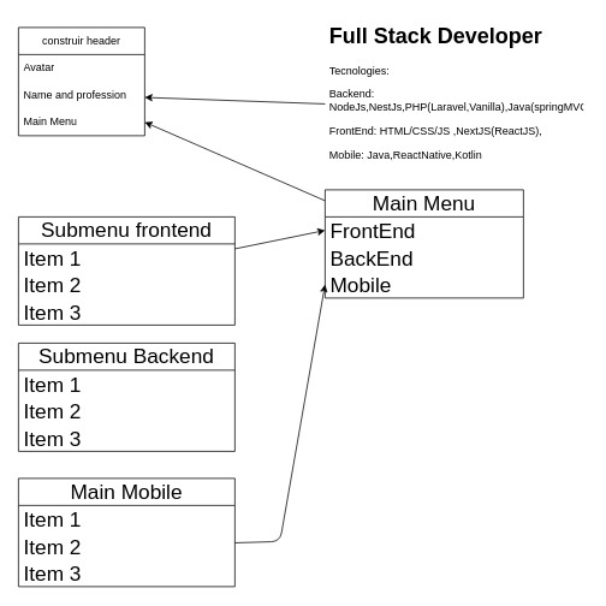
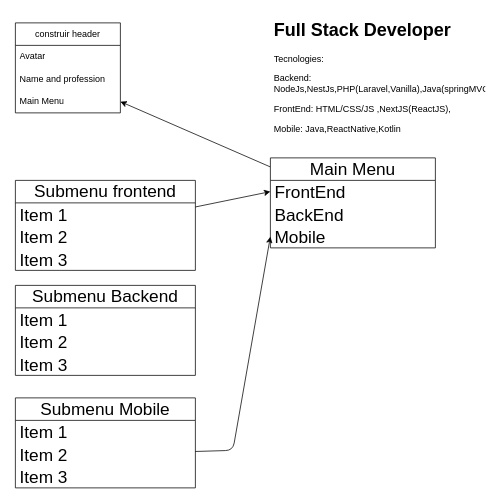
- <mxCell id="6" style="edgeStyle=none;html=1;" parent="1" source="7" target="4" edge="1"><mxGeometry relative="1" as="geometry" /></mxCell>
- <mxCell id="22" value="Main Mobile" style="swimlane;fontStyle=0;childLayout=stackLayout;horizontal=1;startSize=30;horizontalStack=0;resizeParent=1;resizeParentMax=0;resizeLast=0;collapsible=1;marginBottom=0;whiteSpace=wrap;html=1;fontSize=23;" parent="1" vertex="1"><mxGeometry x="20" y="530" width="240" height="120" as="geometry" /></mxCell>
+ <mxCell id="22" value="Submenu Mobile" style="swimlane;fontStyle=0;childLayout=stackLayout;horizontal=1;startSize=30;horizontalStack=0;resizeParent=1;resizeParentMax=0;resizeLast=0;collapsible=1;marginBottom=0;whiteSpace=wrap;html=1;fontSize=23;" parent="1" vertex="1"><mxGeometry x="20" y="530" width="240" height="120" as="geometry" /></mxCell>
